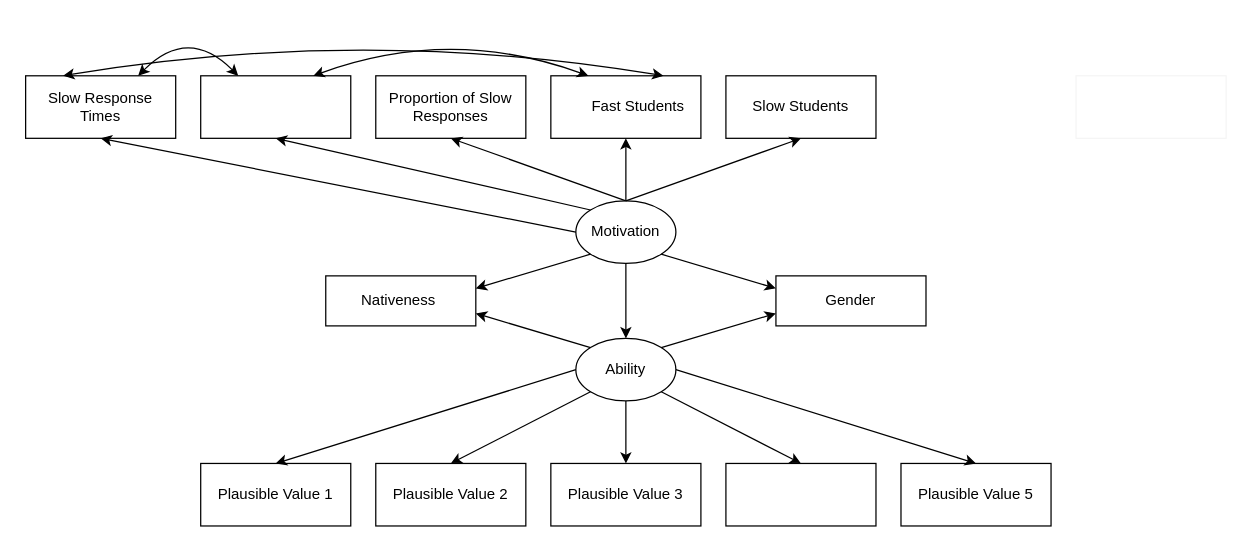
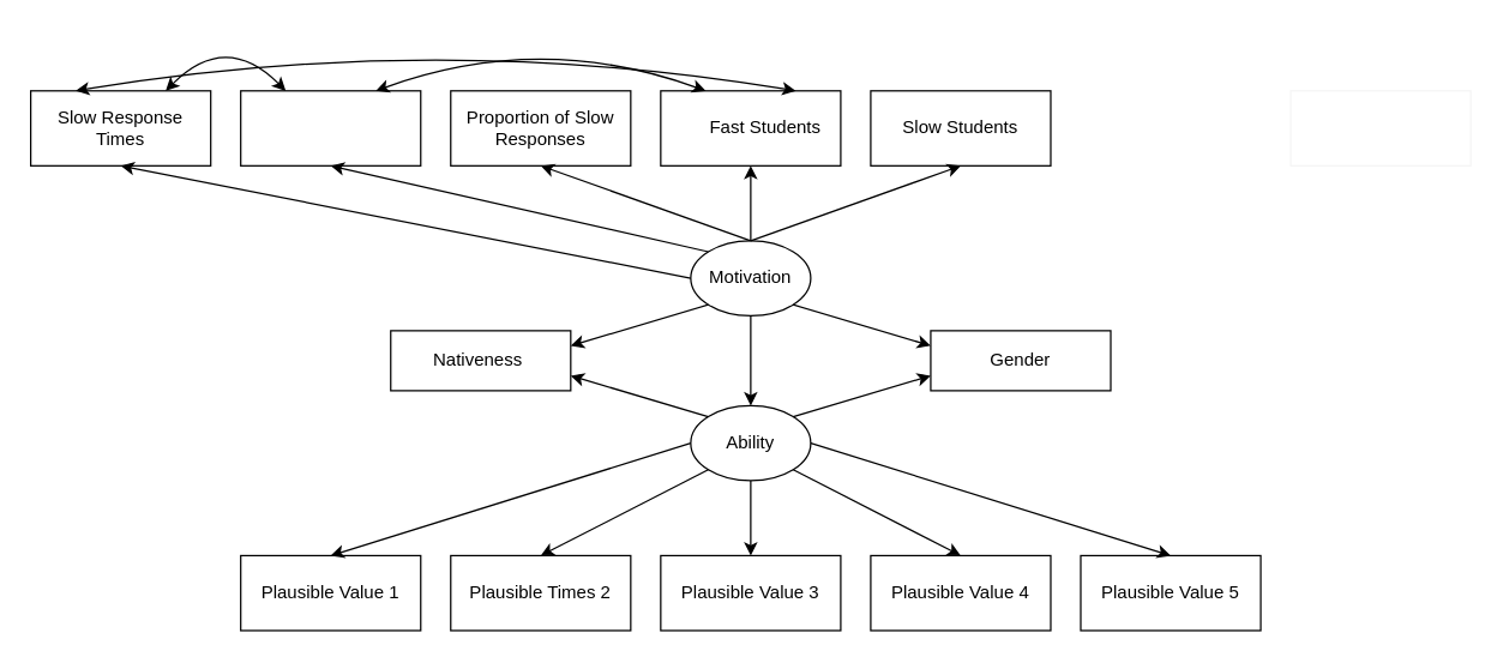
- <mxCell id="34" value="Plausible Value 2" style="text;strokeColor=none;align=center;fillColor=none;html=1;verticalAlign=middle;whiteSpace=wrap;rounded=0;" parent="1" vertex="1"><mxGeometry x="300" y="380" width="120" height="30" as="geometry" /></mxCell>
+ <mxCell id="34" value="Plausible Times 2" style="text;strokeColor=none;align=center;fillColor=none;html=1;verticalAlign=middle;whiteSpace=wrap;rounded=0;" parent="1" vertex="1"><mxGeometry x="300" y="380" width="120" height="30" as="geometry" /></mxCell>
+ <mxCell id="36" value="Plausible Value 4" style="text;strokeColor=none;align=center;fillColor=none;html=1;verticalAlign=middle;whiteSpace=wrap;rounded=0;" parent="1" vertex="1"><mxGeometry x="580" y="380" width="120" height="30" as="geometry" /></mxCell>
